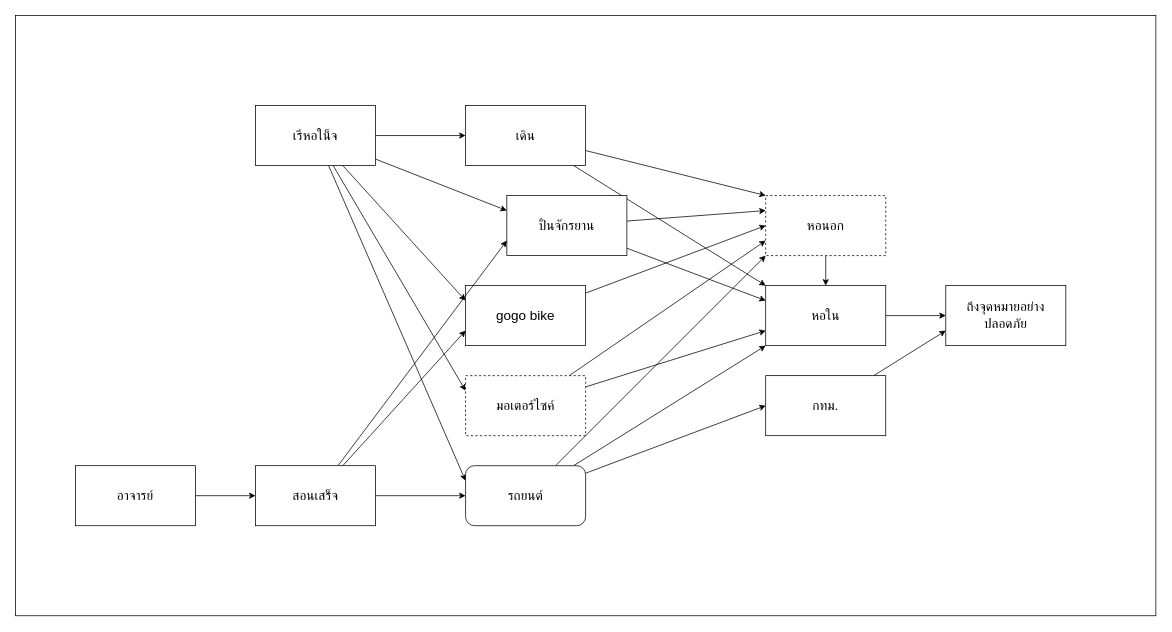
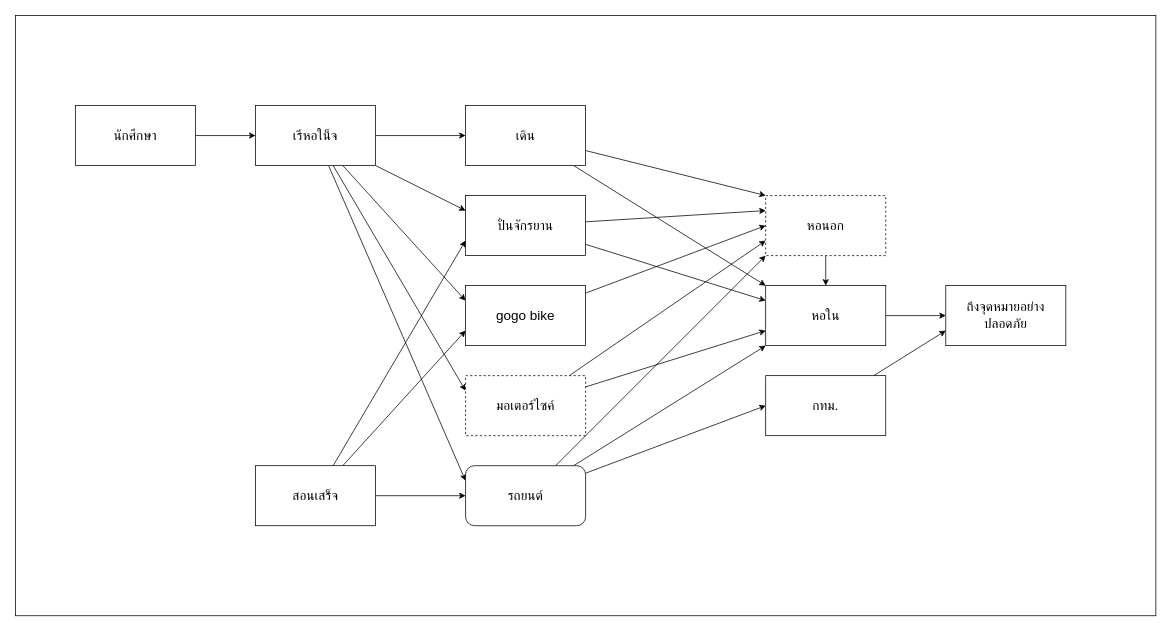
+ <mxCell id="4" value="&lt;font style=&quot;font-size: 18px;&quot;&gt;นักศึกษา&lt;/font&gt;" style="rounded=0;whiteSpace=wrap;html=1;" vertex="1" parent="1"><mxGeometry x="100" y="140" width="160" height="80" as="geometry" /></mxCell>
+ <mxCell id="3" value="" style="edgeStyle=none;html=1;fontSize=18;fillColor=#FFFFFF;" edge="1" parent="1" source="4" target="10"><mxGeometry relative="1" as="geometry" /></mxCell>
- <mxCell id="16" value="&lt;font style=&quot;font-size: 18px;&quot;&gt;ปั่นจักรยาน&lt;/font&gt;" style="rounded=0;whiteSpace=wrap;html=1;" vertex="1" parent="1"><mxGeometry x="675" y="260" width="160" height="80" as="geometry" /></mxCell>
+ <mxCell id="16" value="&lt;font style=&quot;font-size: 18px;&quot;&gt;ปั่นจักรยาน&lt;/font&gt;" style="rounded=0;whiteSpace=wrap;html=1;" vertex="1" parent="1"><mxGeometry x="620" y="260" width="160" height="80" as="geometry" /></mxCell>
- <mxCell id="31" value="&lt;font style=&quot;font-size: 18px;&quot;&gt;อาจารย์&lt;/font&gt;" style="rounded=0;whiteSpace=wrap;html=1;" vertex="1" parent="1"><mxGeometry x="100" y="620" width="160" height="80" as="geometry" /></mxCell>
- <mxCell id="30" value="" style="edgeStyle=none;html=1;fontSize=18;fillColor=#FFFFFF;" edge="1" parent="1" source="31" target="29"><mxGeometry relative="1" as="geometry" /></mxCell>
